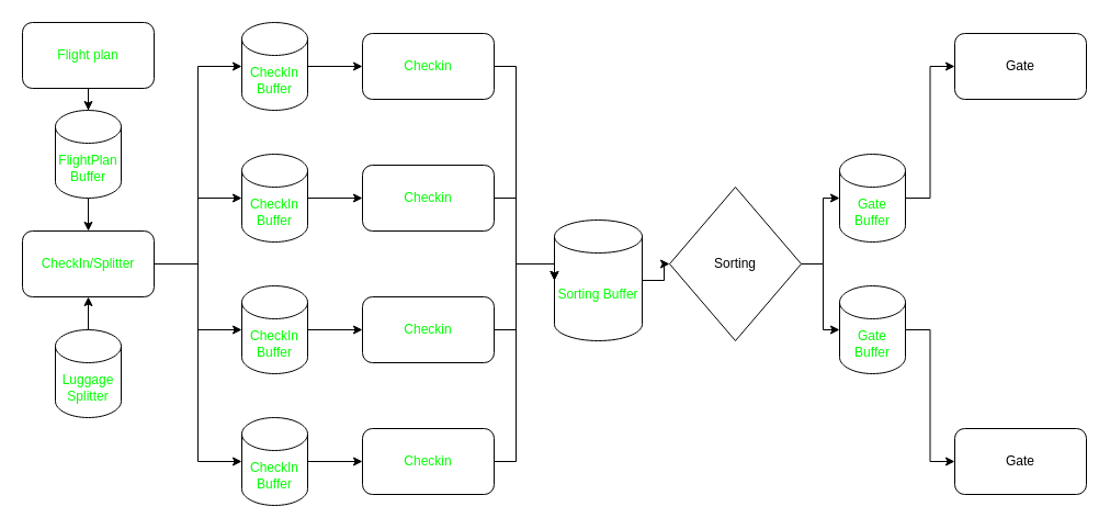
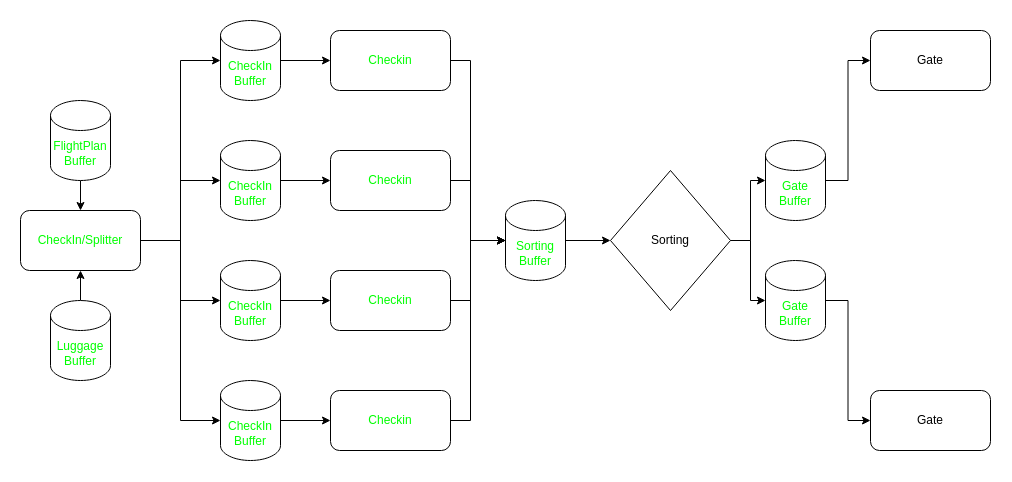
- <mxCell id="16" value="&lt;font color=&quot;#00ff00&quot;&gt;Flight plan&lt;/font&gt;" style="rounded=1;whiteSpace=wrap;html=1;" vertex="1" parent="1"><mxGeometry x="20" y="20" width="120" height="60" as="geometry" /></mxCell>
- <mxCell id="15" style="edgeStyle=orthogonalEdgeStyle;rounded=0;jumpStyle=arc;orthogonalLoop=1;jettySize=auto;html=1;entryX=0.5;entryY=0;entryDx=0;entryDy=0;entryPerimeter=0;" edge="1" parent="1" source="16" target="32"><mxGeometry relative="1" as="geometry" /></mxCell>
- <mxCell id="12" value="&lt;font color=&quot;#00ff00&quot;&gt;Sorting Buffer&lt;/font&gt;" style="shape=cylinder3;whiteSpace=wrap;html=1;boundedLbl=1;backgroundOutline=1;size=15;" vertex="1" parent="1"><mxGeometry x="505" y="200" width="80" height="110" as="geometry" /></mxCell>
+ <mxCell id="12" value="&lt;font color=&quot;#00ff00&quot;&gt;Sorting Buffer&lt;/font&gt;" style="shape=cylinder3;whiteSpace=wrap;html=1;boundedLbl=1;backgroundOutline=1;size=15;" vertex="1" parent="1"><mxGeometry x="505" y="200" width="60" height="80" as="geometry" /></mxCell>
- <mxCell id="34" value="&lt;font color=&quot;#00ff00&quot;&gt;Luggage Splitter&lt;/font&gt;" style="shape=cylinder3;whiteSpace=wrap;html=1;boundedLbl=1;backgroundOutline=1;size=15;" vertex="1" parent="1"><mxGeometry x="50" y="300" width="60" height="80" as="geometry" /></mxCell>
+ <mxCell id="34" value="&lt;font color=&quot;#00ff00&quot;&gt;Luggage Buffer&lt;/font&gt;" style="shape=cylinder3;whiteSpace=wrap;html=1;boundedLbl=1;backgroundOutline=1;size=15;" vertex="1" parent="1"><mxGeometry x="50" y="300" width="60" height="80" as="geometry" /></mxCell>
